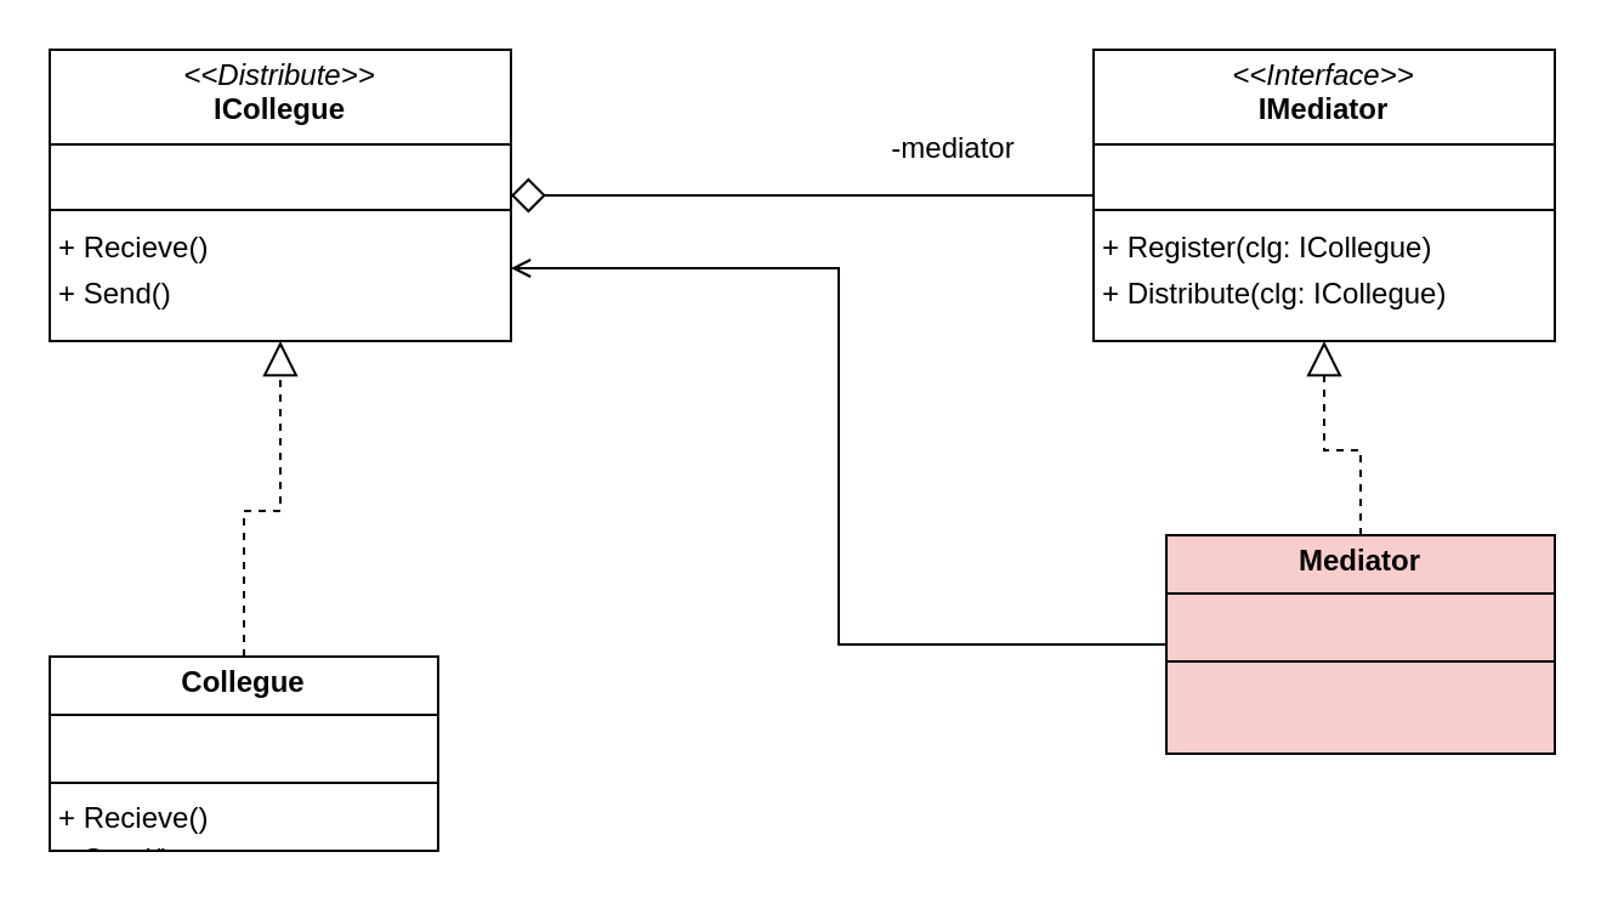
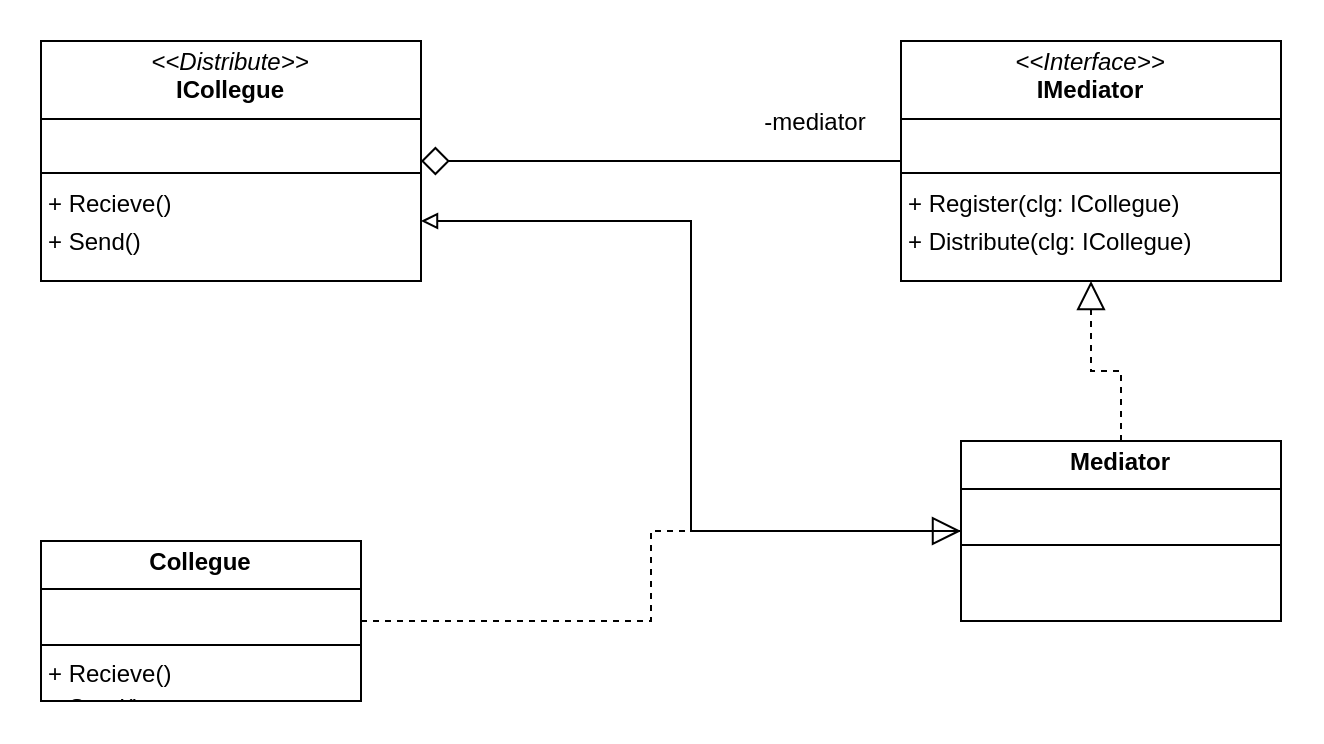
- <mxCell id="8" value="-mediator" style="text;html=1;align=center;verticalAlign=middle;resizable=0;points=[];autosize=1;strokeColor=none;fillColor=none;" vertex="1" parent="1"><mxGeometry x="357" y="46" width="70" height="30" as="geometry" /></mxCell>
+ <mxCell id="8" value="-mediator" style="text;html=1;align=center;verticalAlign=middle;resizable=0;points=[];autosize=1;strokeColor=none;fillColor=none;" vertex="1" parent="1"><mxGeometry x="372" y="46" width="70" height="30" as="geometry" /></mxCell>
- <mxCell id="3" style="edgeStyle=orthogonalEdgeStyle;rounded=0;orthogonalLoop=1;jettySize=auto;html=1;entryX=1;entryY=0.75;entryDx=0;entryDy=0;endArrow=open;endFill=0;" edge="1" parent="1" source="4" target="5"><mxGeometry relative="1" as="geometry" /></mxCell>
+ <mxCell id="3" style="edgeStyle=orthogonalEdgeStyle;rounded=0;orthogonalLoop=1;jettySize=auto;html=1;entryX=1;entryY=0.75;entryDx=0;entryDy=0;endArrow=block;endFill=0;" edge="1" parent="1" source="4" target="5"><mxGeometry relative="1" as="geometry" /></mxCell>
- <mxCell id="9" style="edgeStyle=orthogonalEdgeStyle;rounded=0;orthogonalLoop=1;jettySize=auto;html=1;entryX=0.5;entryY=1;entryDx=0;entryDy=0;endArrow=block;endFill=0;endSize=12;dashed=1;" edge="1" parent="1" source="10" target="5"><mxGeometry relative="1" as="geometry" /></mxCell>
+ <mxCell id="9" style="edgeStyle=orthogonalEdgeStyle;rounded=0;orthogonalLoop=1;jettySize=auto;html=1;endArrow=block;endFill=0;endSize=12;dashed=1;" edge="1" parent="1" source="10" target="4"><mxGeometry relative="1" as="geometry" /></mxCell>
- <mxCell id="4" value="&lt;p style=&quot;margin:0px;margin-top:4px;text-align:center;&quot;&gt;&lt;b&gt;Mediator&lt;/b&gt;&lt;/p&gt;&lt;hr size=&quot;1&quot; style=&quot;border-style:solid;&quot;&gt;&lt;p style=&quot;margin:0px;margin-left:4px;&quot;&gt;&lt;br&gt;&lt;/p&gt;&lt;hr size=&quot;1&quot; style=&quot;border-style:solid;&quot;&gt;&lt;p style=&quot;margin:0px;margin-left:4px;&quot;&gt;&lt;br&gt;&lt;/p&gt;" style="verticalAlign=top;align=left;overflow=fill;html=1;whiteSpace=wrap;fillColor=#f8cecc;" parent="1" vertex="1"><mxGeometry x="480" y="220" width="160" height="90" as="geometry" /></mxCell>
+ <mxCell id="4" value="&lt;p style=&quot;margin:0px;margin-top:4px;text-align:center;&quot;&gt;&lt;b&gt;Mediator&lt;/b&gt;&lt;/p&gt;&lt;hr size=&quot;1&quot; style=&quot;border-style:solid;&quot;&gt;&lt;p style=&quot;margin:0px;margin-left:4px;&quot;&gt;&lt;br&gt;&lt;/p&gt;&lt;hr size=&quot;1&quot; style=&quot;border-style:solid;&quot;&gt;&lt;p style=&quot;margin:0px;margin-left:4px;&quot;&gt;&lt;br&gt;&lt;/p&gt;" style="verticalAlign=top;align=left;overflow=fill;html=1;whiteSpace=wrap;" parent="1" vertex="1"><mxGeometry x="480" y="220" width="160" height="90" as="geometry" /></mxCell>
